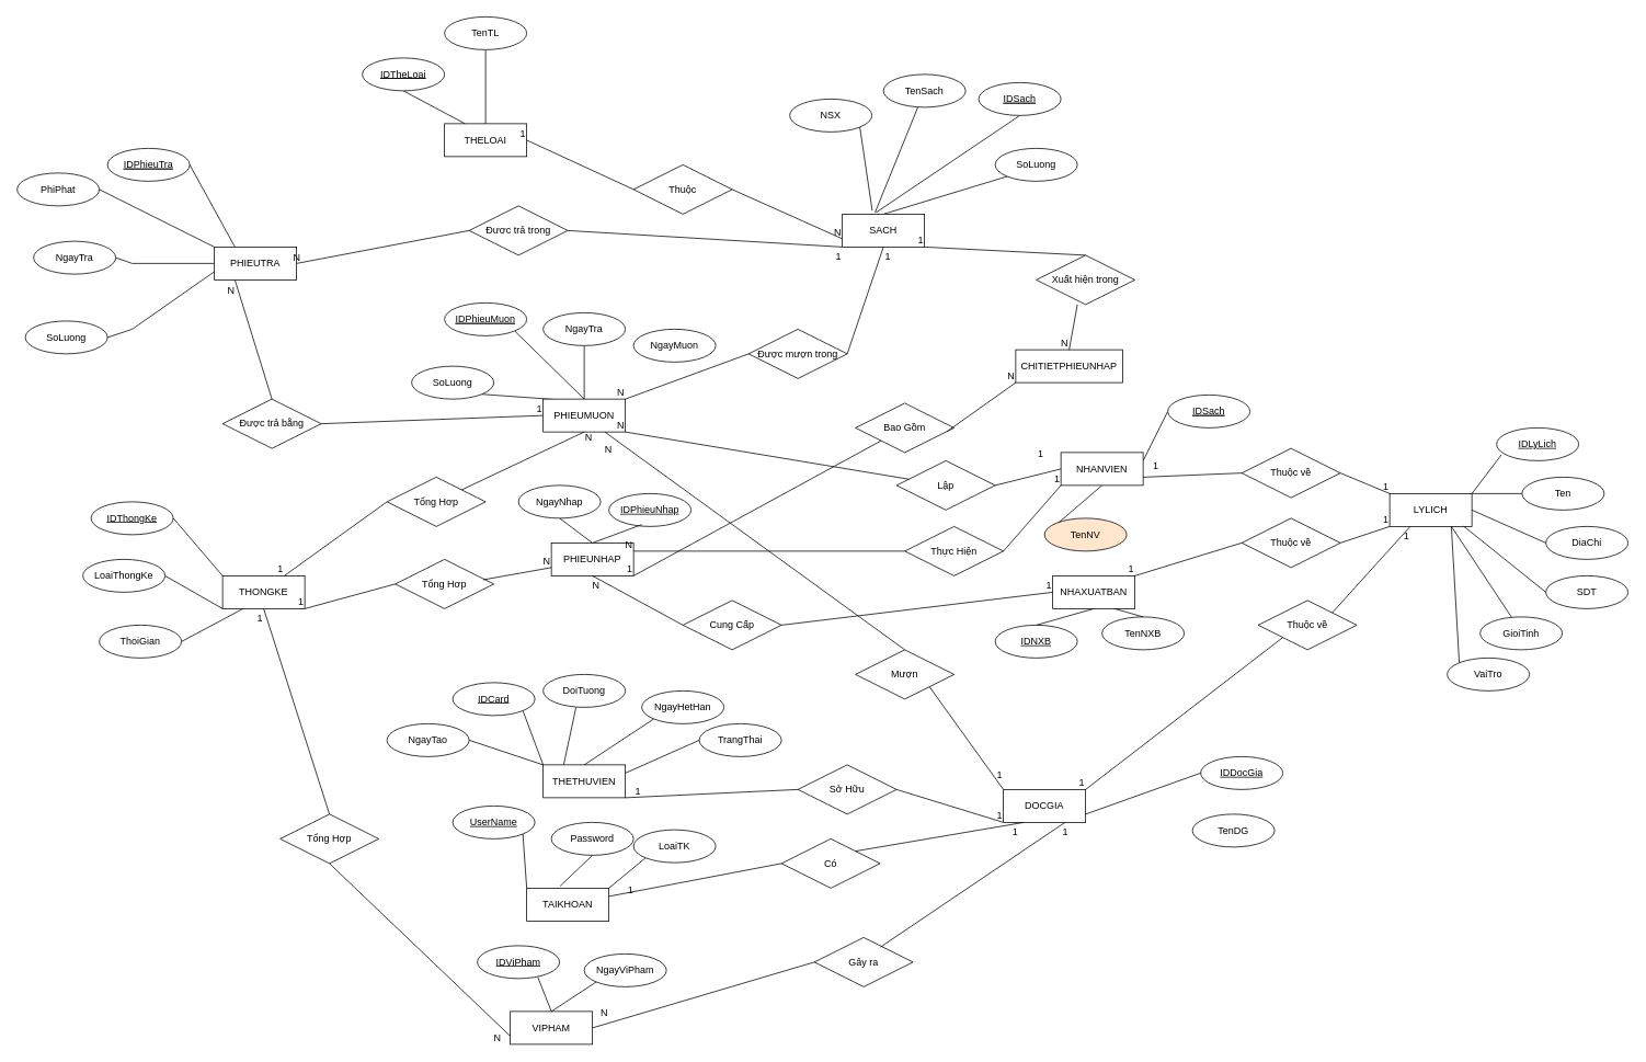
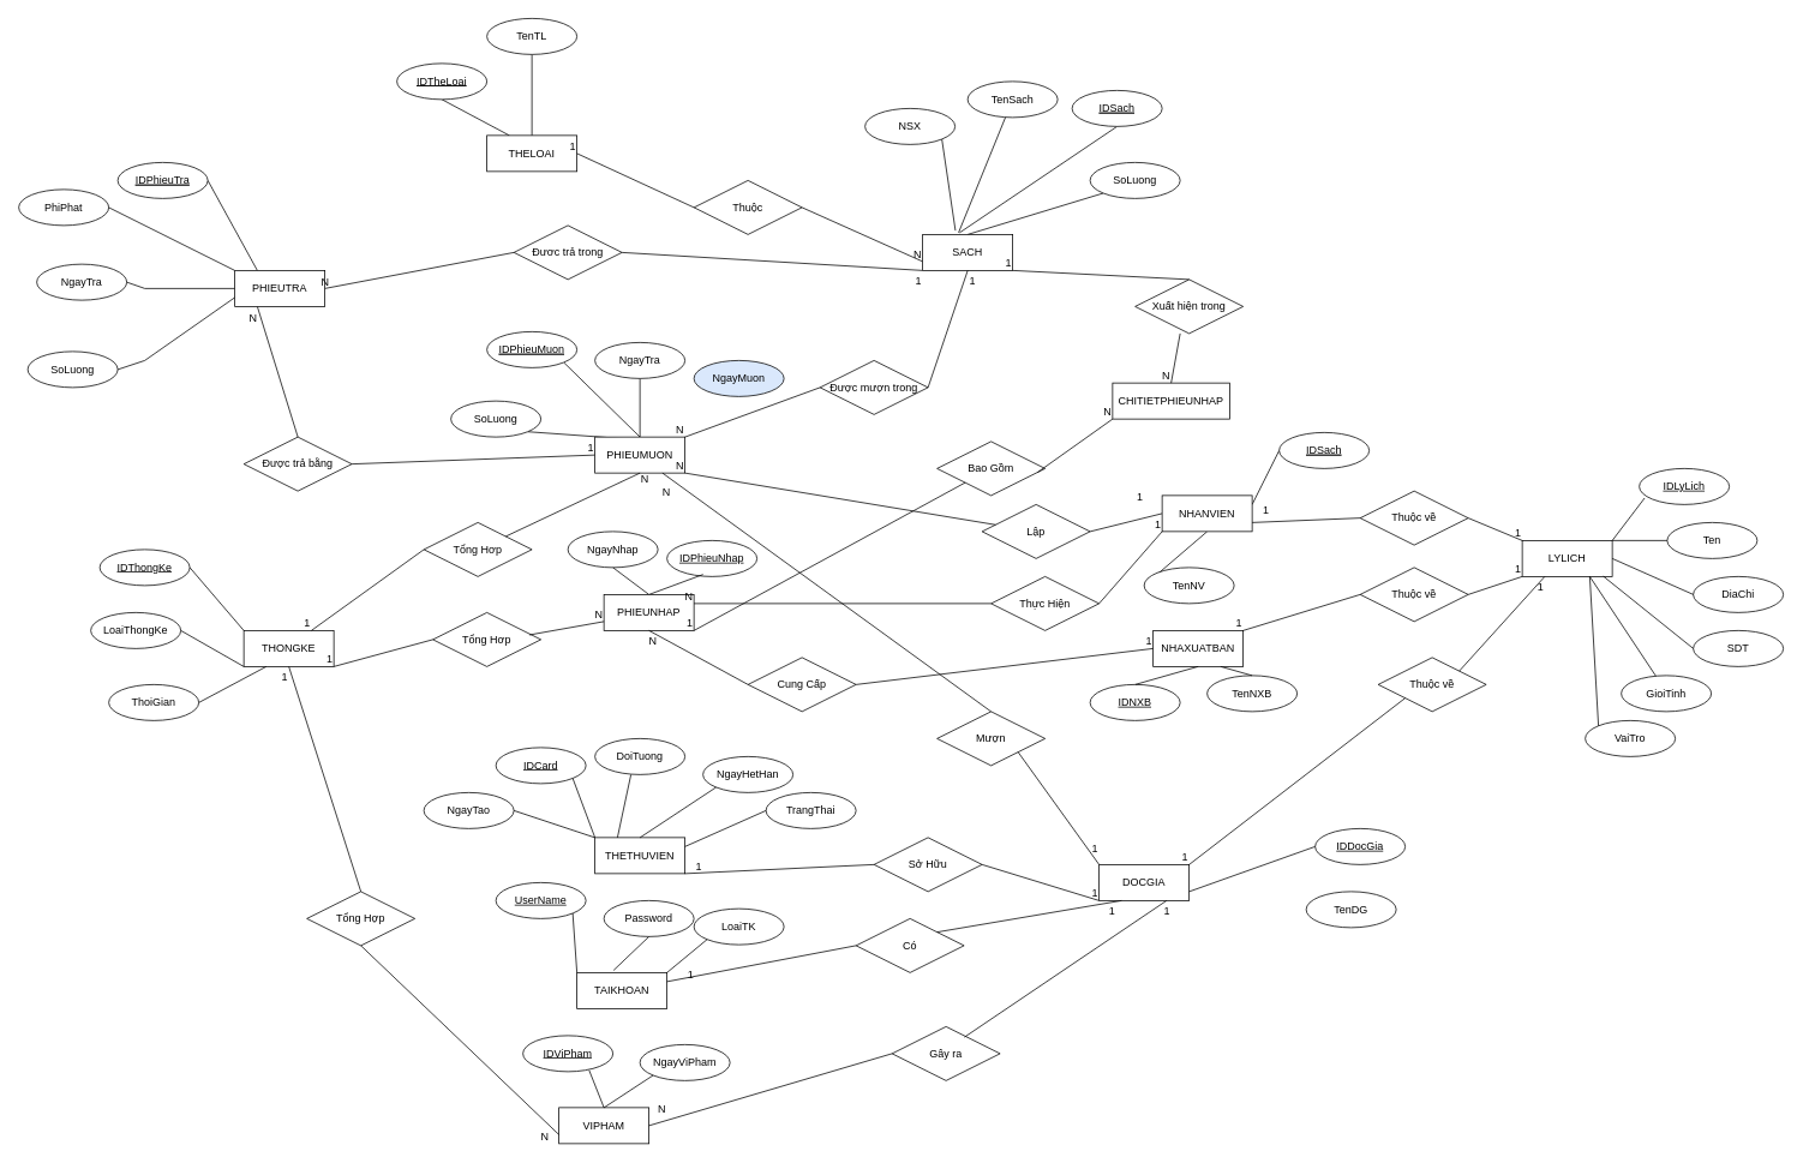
- <mxCell id="49" value="NgayMuon" style="ellipse;whiteSpace=wrap;html=1;align=center;" vertex="1" parent="1"><mxGeometry x="770" y="400" width="100" height="40" as="geometry" /></mxCell>
+ <mxCell id="49" value="NgayMuon" style="ellipse;whiteSpace=wrap;html=1;align=center;fillColor=#dae8fc;" vertex="1" parent="1"><mxGeometry x="770" y="400" width="100" height="40" as="geometry" /></mxCell>
- <mxCell id="69" value="TenNV" style="ellipse;whiteSpace=wrap;html=1;align=center;fillColor=#ffe6cc;" vertex="1" parent="1"><mxGeometry x="1270" y="630" width="100" height="40" as="geometry" /></mxCell>
+ <mxCell id="69" value="TenNV" style="ellipse;whiteSpace=wrap;html=1;align=center;" vertex="1" parent="1"><mxGeometry x="1270" y="630" width="100" height="40" as="geometry" /></mxCell>
